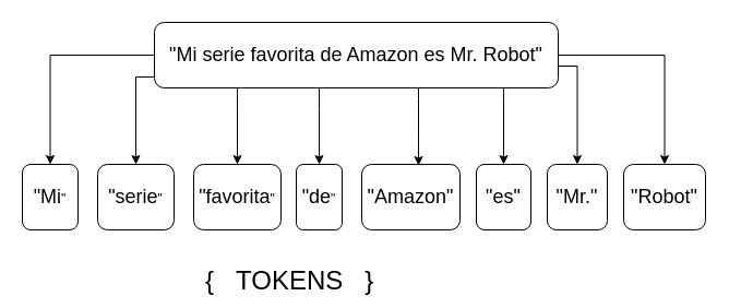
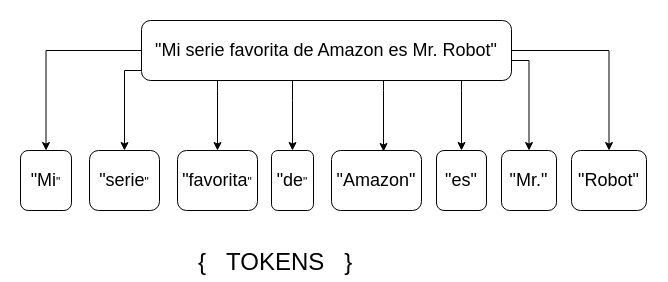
- <mxCell id="19" value="&lt;font style=&quot;font-size: 24px&quot;&gt;{&amp;nbsp; &amp;nbsp;TOKENS&amp;nbsp; &amp;nbsp;}&lt;/font&gt;" style="text;html=1;resizable=0;points=[];autosize=1;align=left;verticalAlign=top;spacingTop=-4;" parent="1" vertex="1"><mxGeometry x="186" y="240" width="170" height="20" as="geometry" /></mxCell>
+ <mxCell id="19" value="&lt;font style=&quot;font-size: 24px&quot;&gt;{&amp;nbsp; &amp;nbsp;TOKENS&amp;nbsp; &amp;nbsp;}&lt;/font&gt;" style="text;html=1;resizable=0;points=[];autosize=1;align=left;verticalAlign=top;spacingTop=-4;" parent="1" vertex="1"><mxGeometry x="196" y="245" width="170" height="20" as="geometry" /></mxCell>
